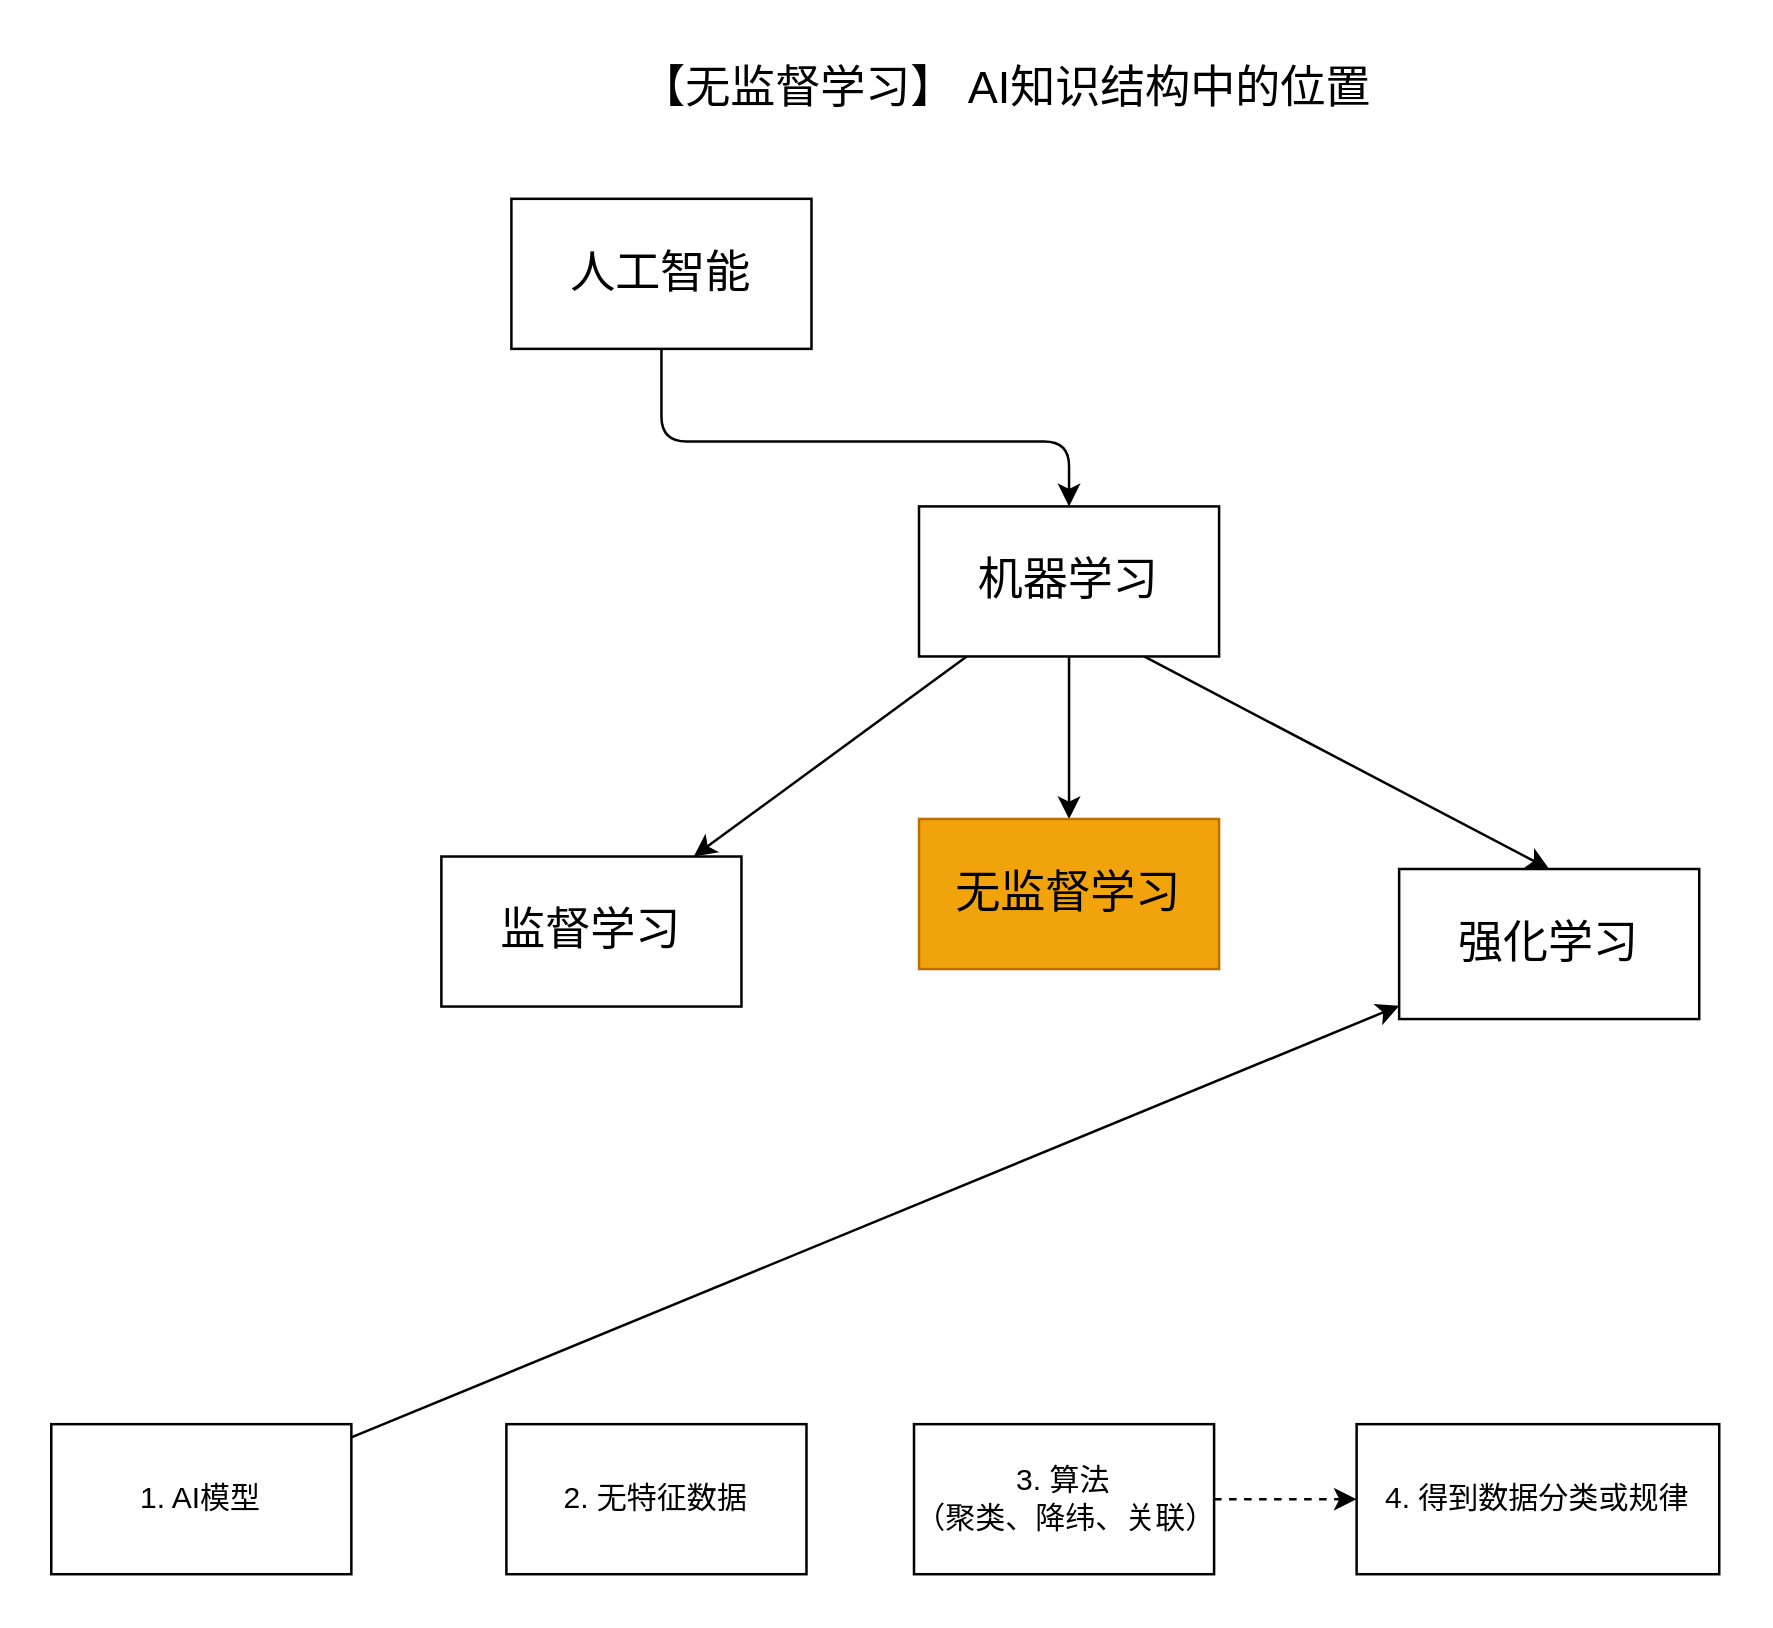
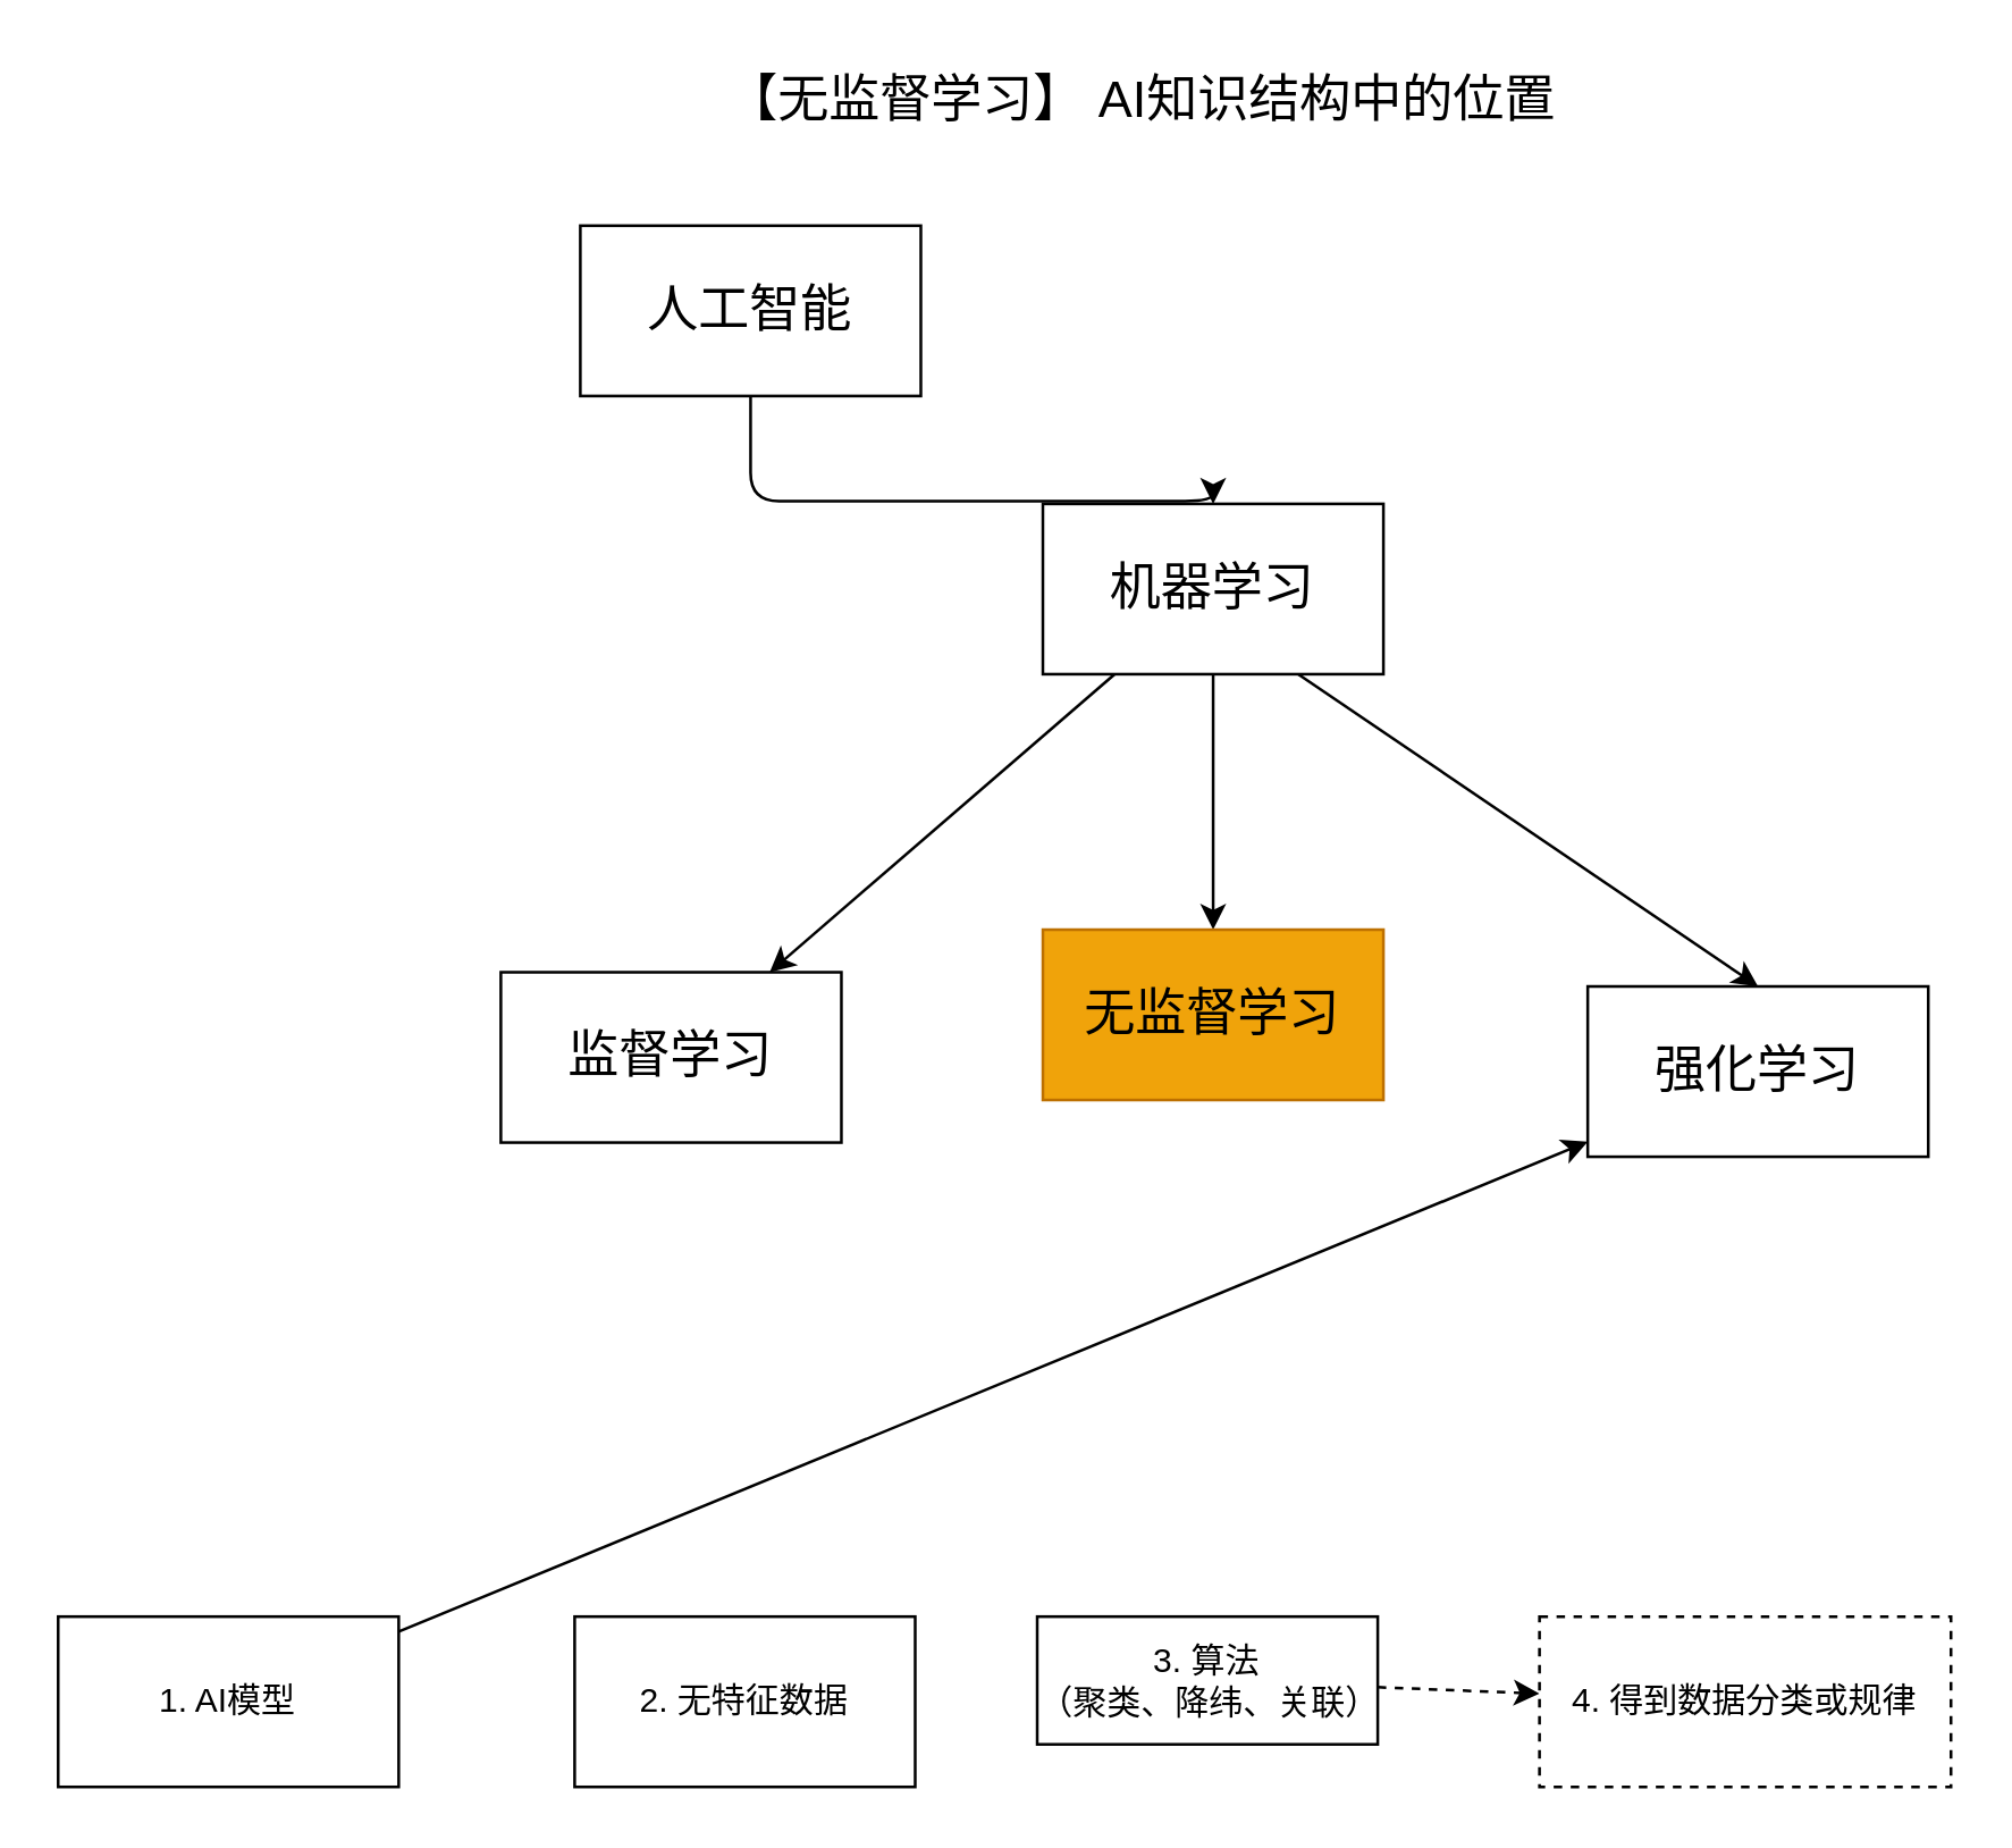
- <mxCell id="8" value="机器学习" style="rounded=0;whiteSpace=wrap;html=1;fontSize=18;" parent="1" vertex="1"><mxGeometry x="367" y="202" width="120" height="60" as="geometry" /></mxCell>
+ <mxCell id="8" value="机器学习" style="rounded=0;whiteSpace=wrap;html=1;fontSize=18;" parent="1" vertex="1"><mxGeometry x="367" y="177" width="120" height="60" as="geometry" /></mxCell>
- <mxCell id="16" value="3. 算法&lt;br&gt;（聚类、降纬、关联）" style="rounded=0;whiteSpace=wrap;html=1;" parent="1" vertex="1"><mxGeometry x="365" y="569" width="120" height="60" as="geometry" /></mxCell>
+ <mxCell id="16" value="3. 算法&lt;br&gt;（聚类、降纬、关联）" style="rounded=0;whiteSpace=wrap;html=1;" parent="1" vertex="1"><mxGeometry x="365" y="569" width="120" height="45" as="geometry" /></mxCell>
- <mxCell id="17" value="4. 得到数据分类或规律" style="rounded=0;whiteSpace=wrap;html=1;" parent="1" vertex="1"><mxGeometry x="542" y="569" width="145" height="60" as="geometry" /></mxCell>
+ <mxCell id="17" value="4. 得到数据分类或规律" style="rounded=0;whiteSpace=wrap;html=1;dashed=1;" parent="1" vertex="1"><mxGeometry x="542" y="569" width="145" height="60" as="geometry" /></mxCell>
